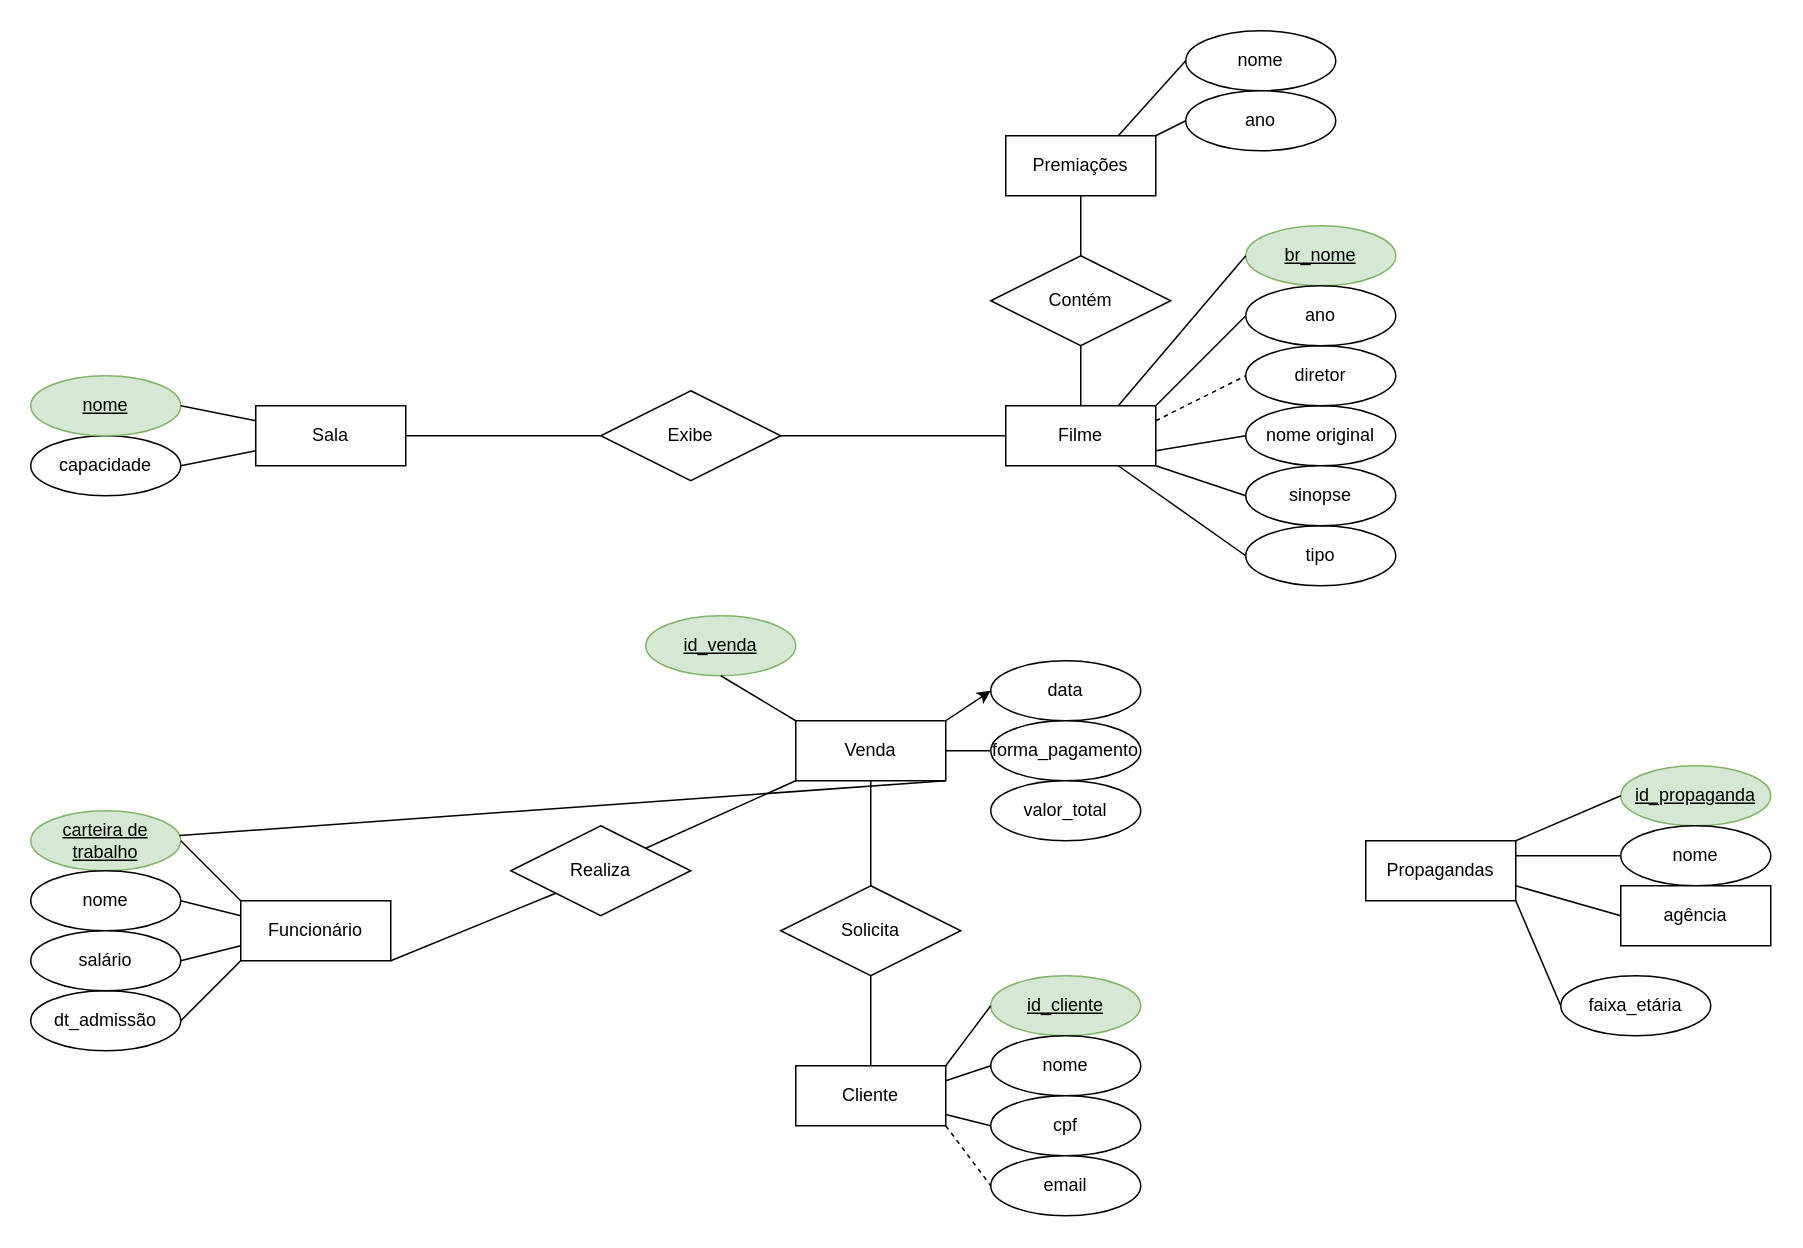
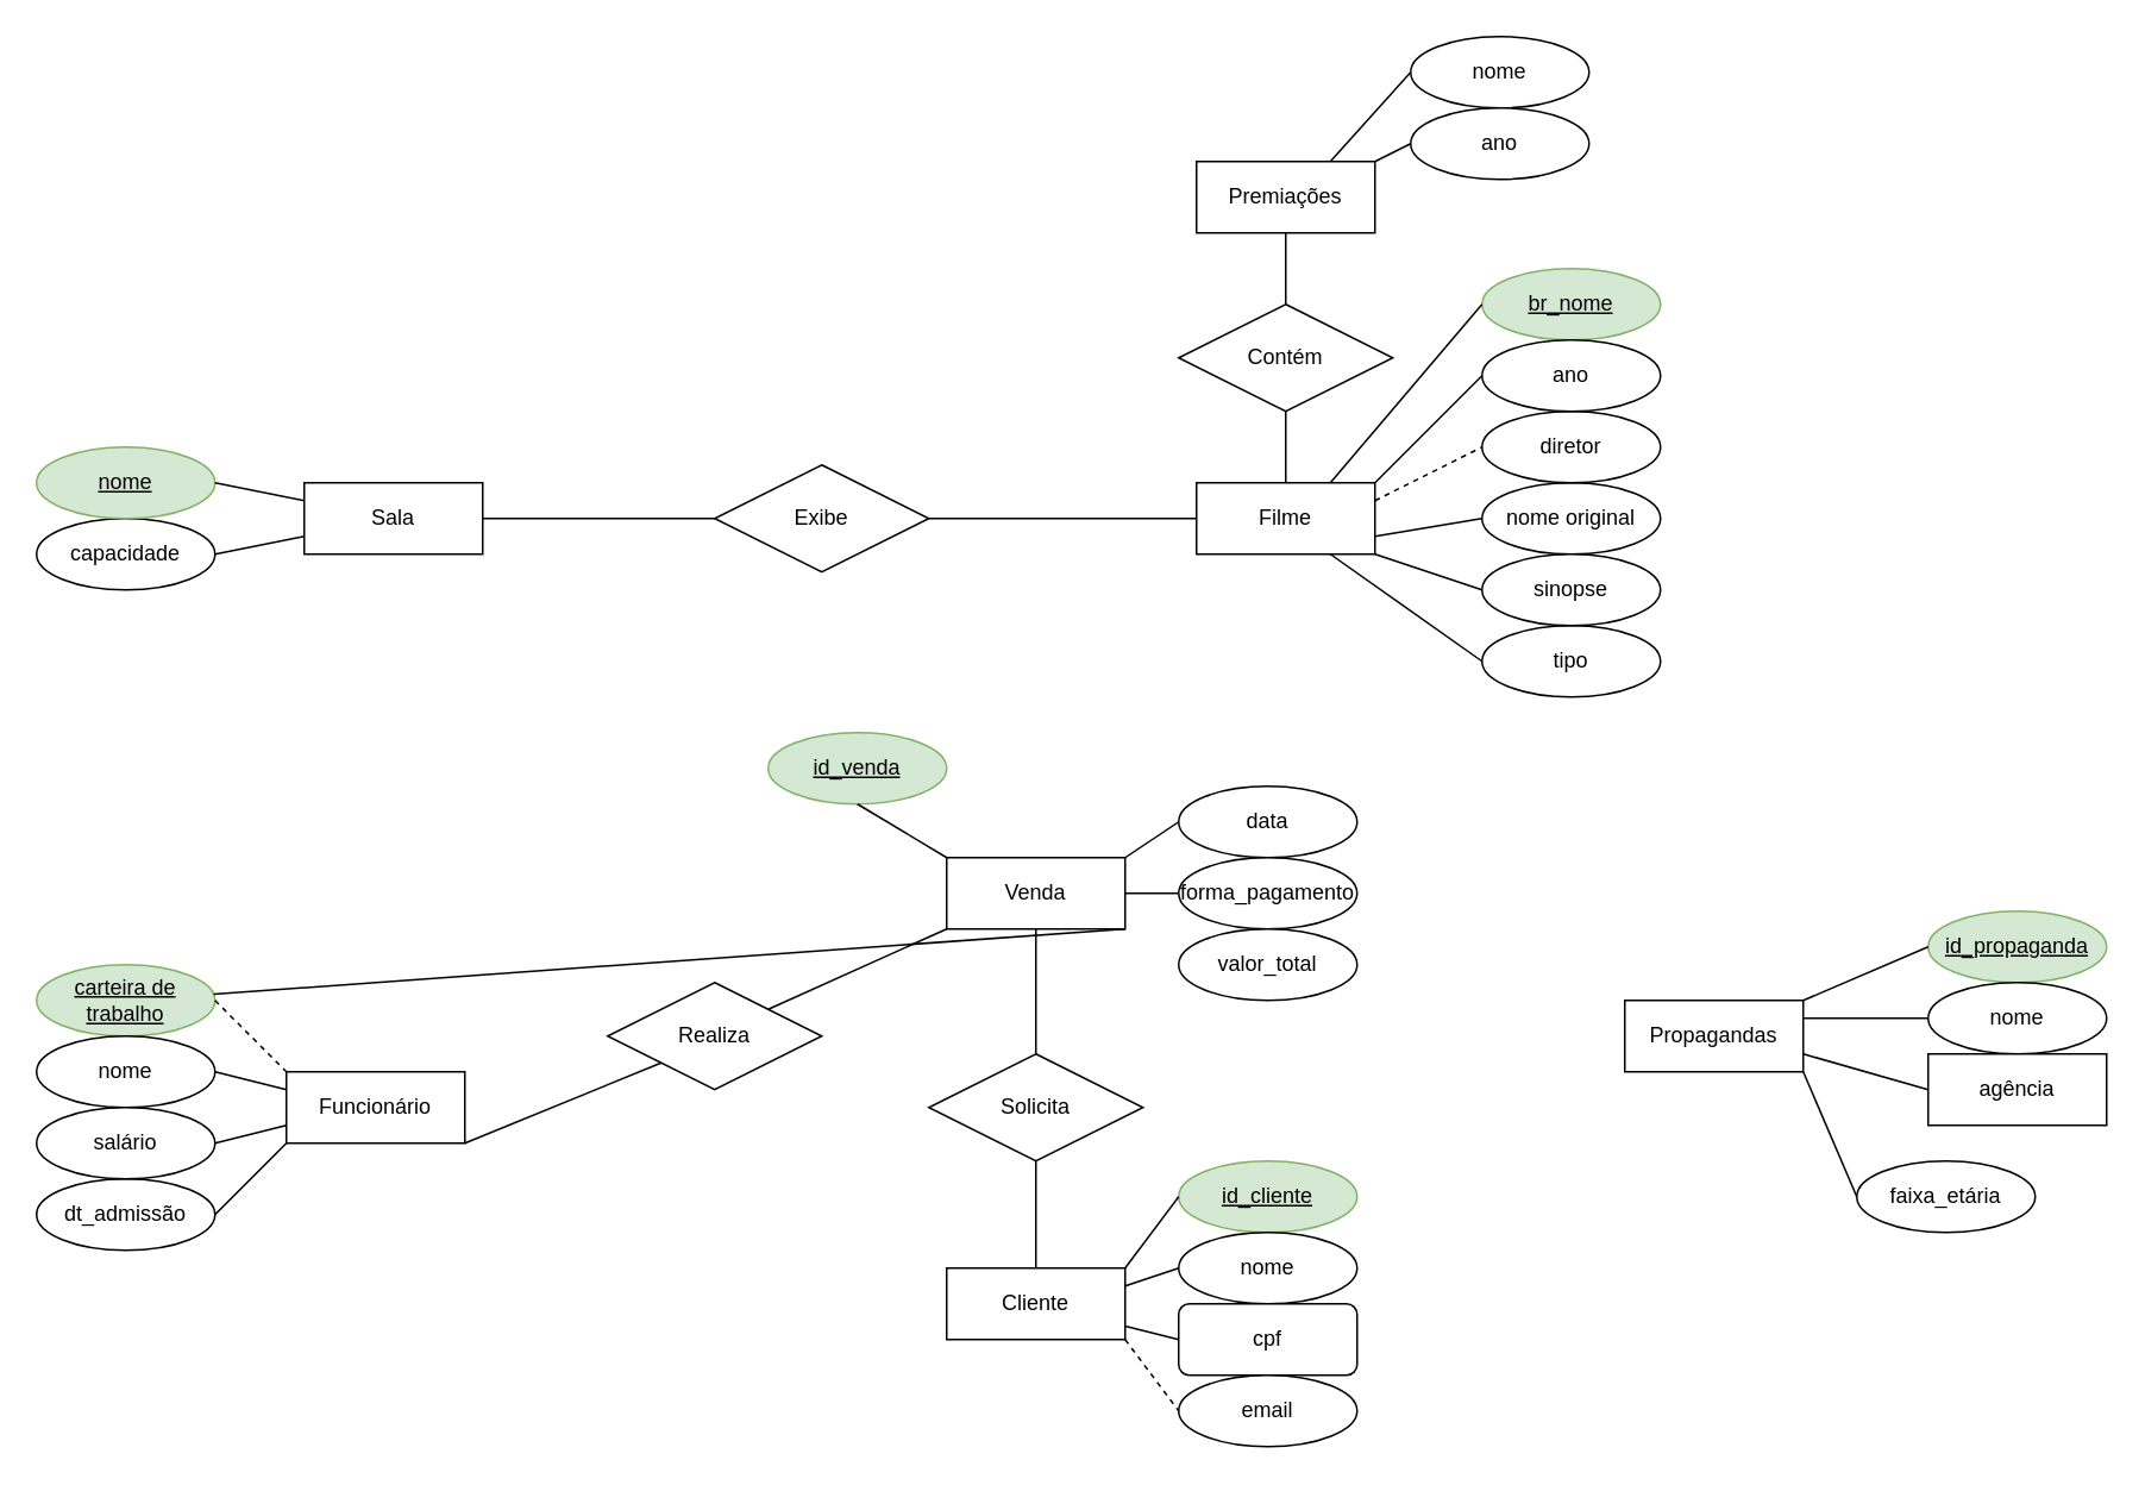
- <mxCell id="43" value="" style="endArrow=classic;html=1;rounded=0;entryX=0;entryY=0.5;entryDx=0;entryDy=0;exitX=1;exitY=0;exitDx=0;exitDy=0;" edge="1" parent="1" source="24" target="40"><mxGeometry width="50" height="50" relative="1" as="geometry"><mxPoint x="660" y="570" as="sourcePoint" /><mxPoint x="710" y="520" as="targetPoint" /></mxGeometry></mxCell>
+ <mxCell id="43" value="" style="endArrow=none;html=1;rounded=0;entryX=0;entryY=0.5;entryDx=0;entryDy=0;exitX=1;exitY=0;exitDx=0;exitDy=0;" edge="1" parent="1" source="24" target="40"><mxGeometry width="50" height="50" relative="1" as="geometry"><mxPoint x="660" y="570" as="sourcePoint" /><mxPoint x="710" y="520" as="targetPoint" /></mxGeometry></mxCell>
- <mxCell id="29" value="" style="endArrow=none;html=1;rounded=0;exitX=1;exitY=0.5;exitDx=0;exitDy=0;entryX=0;entryY=0;entryDx=0;entryDy=0;" edge="1" parent="1" source="13" target="12"><mxGeometry width="50" height="50" relative="1" as="geometry"><mxPoint x="660" y="570" as="sourcePoint" /><mxPoint x="710" y="520" as="targetPoint" /></mxGeometry></mxCell>
+ <mxCell id="29" value="" style="endArrow=none;html=1;rounded=0;exitX=1;exitY=0.5;exitDx=0;exitDy=0;entryX=0;entryY=0;entryDx=0;entryDy=0;dashed=1;" edge="1" parent="1" source="13" target="12"><mxGeometry width="50" height="50" relative="1" as="geometry"><mxPoint x="660" y="570" as="sourcePoint" /><mxPoint x="710" y="520" as="targetPoint" /></mxGeometry></mxCell>
- <mxCell id="58" value="cpf" style="ellipse;whiteSpace=wrap;html=1;align=center;" vertex="1" parent="1"><mxGeometry x="660" y="730" width="100" height="40" as="geometry" /></mxCell>
+ <mxCell id="58" value="cpf" style="whiteSpace=wrap;html=1;align=center;rounded=1;" vertex="1" parent="1"><mxGeometry x="660" y="730" width="100" height="40" as="geometry" /></mxCell>
